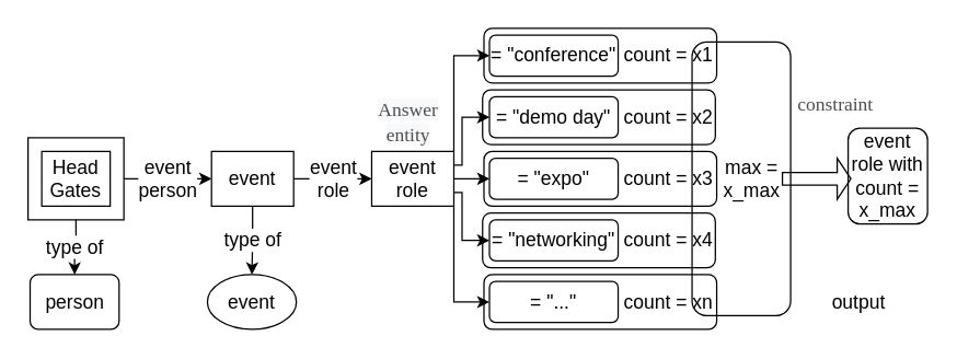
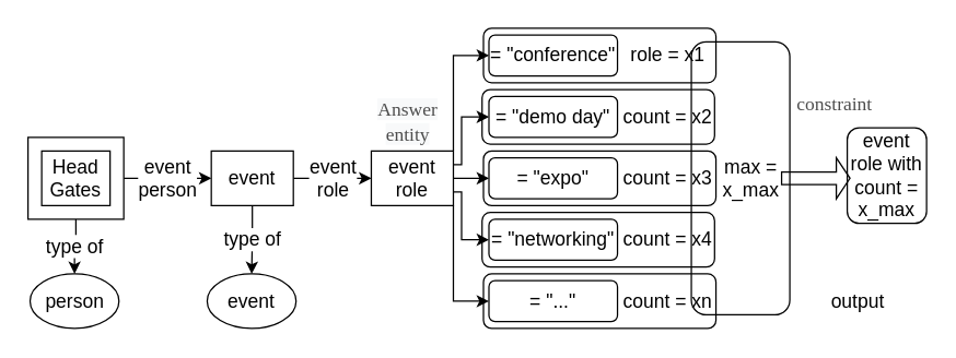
- <mxCell id="27" value="count = x1" style="text;html=1;strokeColor=none;fillColor=none;align=center;verticalAlign=middle;whiteSpace=wrap;rounded=0;fontSize=14;fontColor=#000000;" vertex="1" parent="1"><mxGeometry x="453" y="25" width="70" height="30" as="geometry" /></mxCell>
+ <mxCell id="27" value="role = x1" style="text;html=1;strokeColor=none;fillColor=none;align=center;verticalAlign=middle;whiteSpace=wrap;rounded=0;fontSize=14;fontColor=#000000;" vertex="1" parent="1"><mxGeometry x="453" y="25" width="70" height="30" as="geometry" /></mxCell>
- <mxCell id="11" value="person" style="whiteSpace=wrap;html=1;fontSize=14;fontColor=#000000;rounded=1;" vertex="1" parent="1"><mxGeometry x="21.5" y="200" width="65" height="40" as="geometry" /></mxCell>
+ <mxCell id="11" value="person" style="ellipse;whiteSpace=wrap;html=1;fontSize=14;fontColor=#000000;" vertex="1" parent="1"><mxGeometry x="21.5" y="200" width="65" height="40" as="geometry" /></mxCell>
